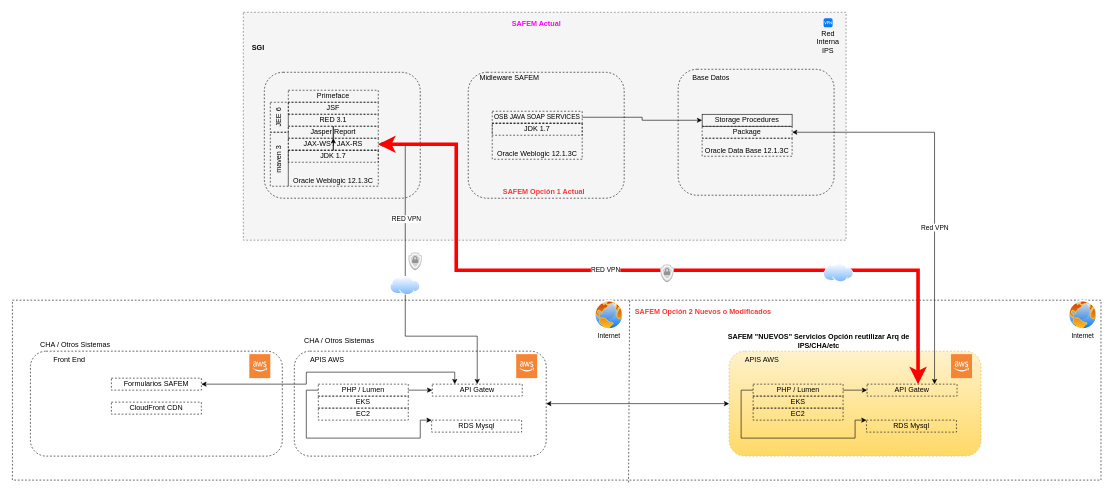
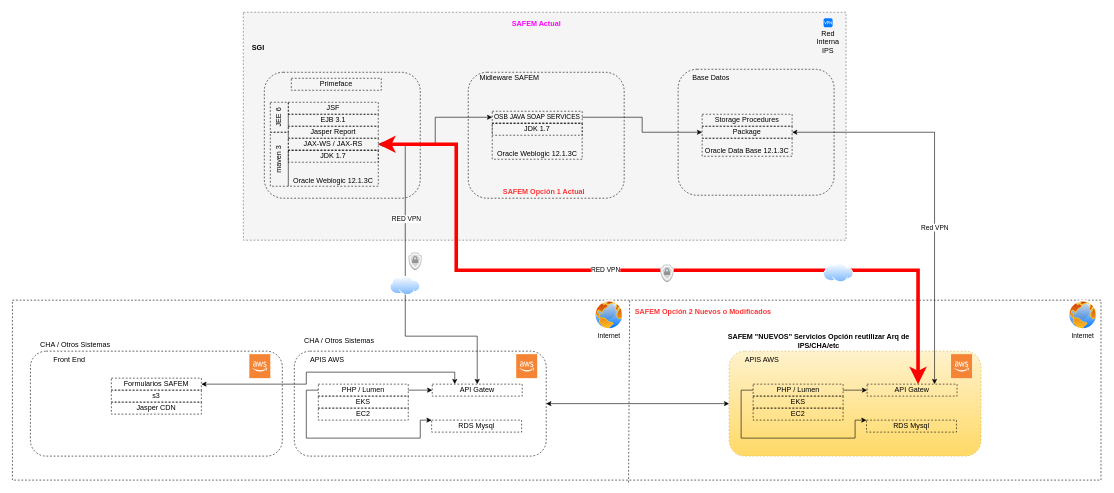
- <mxCell id="13" value="Primeface" style="rounded=0;whiteSpace=wrap;html=1;dashed=1;fillColor=none;" parent="1" vertex="1"><mxGeometry x="480" y="150" width="150" height="20" as="geometry" /></mxCell>
+ <mxCell id="13" value="Primeface" style="rounded=0;whiteSpace=wrap;html=1;dashed=1;fillColor=none;" parent="1" vertex="1"><mxGeometry x="485" y="130" width="150" height="20" as="geometry" /></mxCell>
- <mxCell id="10" value="RED 3.1" style="rounded=0;whiteSpace=wrap;html=1;dashed=1;fillColor=none;" parent="1" vertex="1"><mxGeometry x="480" y="190" width="150" height="20" as="geometry" /></mxCell>
+ <mxCell id="10" value="EJB 3.1" style="rounded=0;whiteSpace=wrap;html=1;dashed=1;fillColor=none;" parent="1" vertex="1"><mxGeometry x="480" y="190" width="150" height="20" as="geometry" /></mxCell>
- <mxCell id="20" style="edgeStyle=orthogonalEdgeStyle;rounded=0;orthogonalLoop=1;jettySize=auto;html=1;fontSize=11;" parent="1" source="21" target="44" edge="1"><mxGeometry relative="1" as="geometry" /></mxCell>
+ <mxCell id="20" style="edgeStyle=orthogonalEdgeStyle;rounded=0;orthogonalLoop=1;jettySize=auto;html=1;entryX=0;entryY=0.5;entryDx=0;entryDy=0;fontSize=11;" parent="1" source="21" target="43" edge="1"><mxGeometry relative="1" as="geometry" /></mxCell>
- <mxCell id="44" value="Storage Procedures" style="rounded=0;whiteSpace=wrap;html=1;dashed=0;fillColor=none;" parent="1" vertex="1"><mxGeometry x="1170" y="190" width="150" height="20" as="geometry" /></mxCell>
+ <mxCell id="44" value="Storage Procedures" style="rounded=0;whiteSpace=wrap;html=1;dashed=1;fillColor=none;" parent="1" vertex="1"><mxGeometry x="1170" y="190" width="150" height="20" as="geometry" /></mxCell>
- <mxCell id="15" style="edgeStyle=orthogonalEdgeStyle;rounded=0;orthogonalLoop=1;jettySize=auto;html=1;" parent="1" source="16" target="24" edge="1"><mxGeometry relative="1" as="geometry" /></mxCell>
+ <mxCell id="15" style="edgeStyle=orthogonalEdgeStyle;rounded=0;orthogonalLoop=1;jettySize=auto;html=1;entryX=0;entryY=0.5;entryDx=0;entryDy=0;" parent="1" source="16" target="21" edge="1"><mxGeometry relative="1" as="geometry" /></mxCell>
+ <mxCell id="67" value="s3" style="rounded=0;whiteSpace=wrap;html=1;dashed=1;fillColor=none;" parent="1" vertex="1"><mxGeometry x="185" y="650" width="150" height="20" as="geometry" /></mxCell>
- <mxCell id="68" value="CloudFront CDN" style="rounded=0;whiteSpace=wrap;html=1;dashed=1;fillColor=none;" parent="1" vertex="1"><mxGeometry x="185" y="670" width="150" height="20" as="geometry" /></mxCell>
+ <mxCell id="68" value="Jasper CDN" style="rounded=0;whiteSpace=wrap;html=1;dashed=1;fillColor=none;" parent="1" vertex="1"><mxGeometry x="185" y="670" width="150" height="20" as="geometry" /></mxCell>
